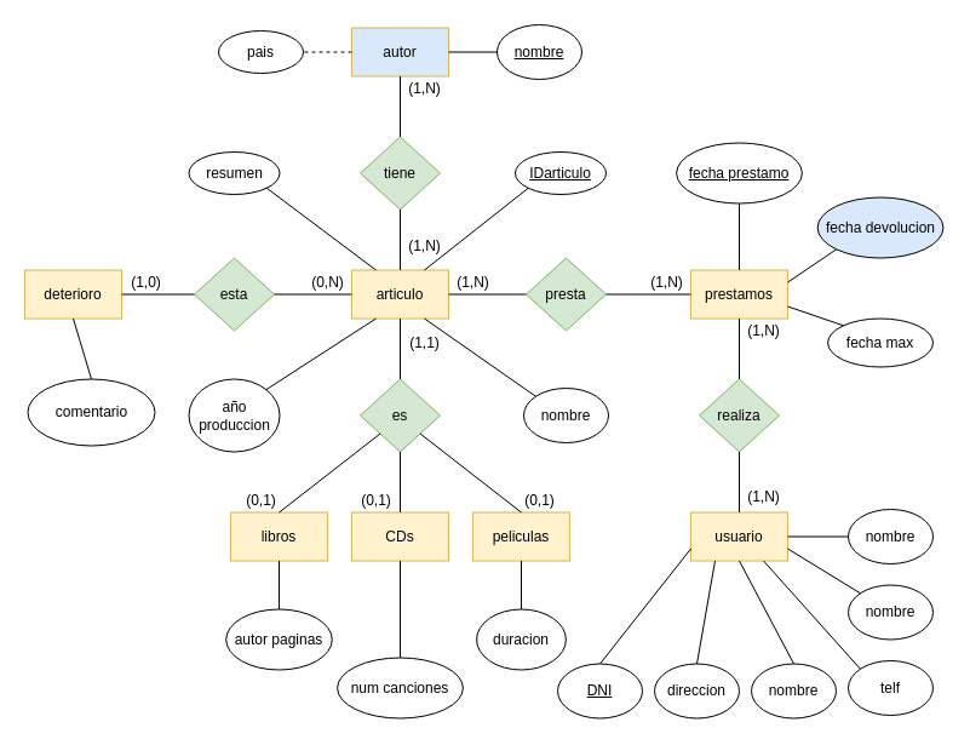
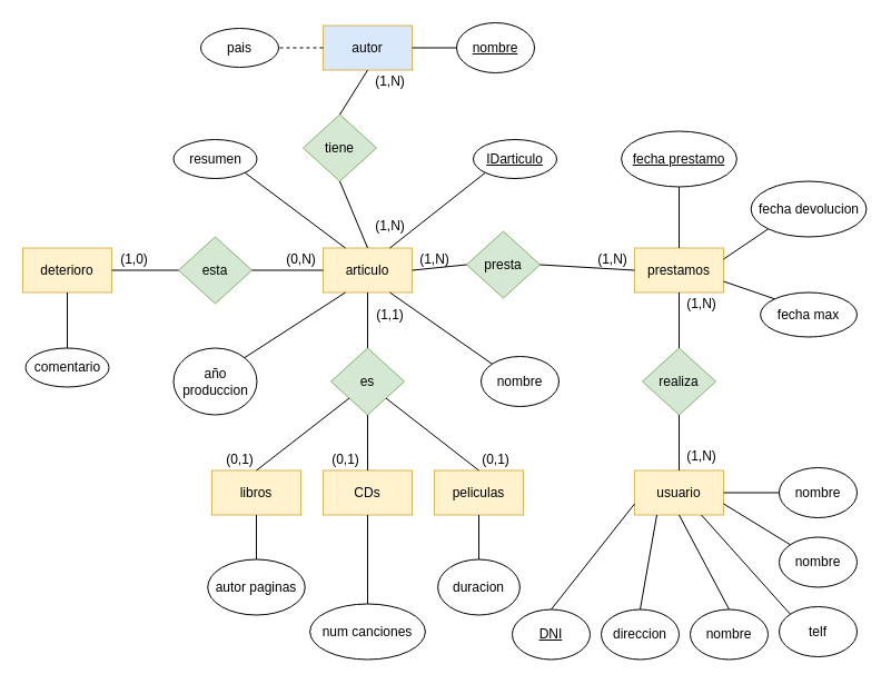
- <mxCell id="13" value="tiene" style="rhombus;whiteSpace=wrap;html=1;fillColor=#d5e8d4;strokeColor=#82b366;" vertex="1" parent="1"><mxGeometry x="297" y="112.5" width="66" height="60" as="geometry" /></mxCell>
+ <mxCell id="13" value="tiene" style="rhombus;whiteSpace=wrap;html=1;fillColor=#d5e8d4;strokeColor=#82b366;" vertex="1" parent="1"><mxGeometry x="272" y="102.5" width="66" height="60" as="geometry" /></mxCell>
- <mxCell id="59" value="fecha devolucion" style="ellipse;whiteSpace=wrap;html=1;fillColor=#dae8fc;" vertex="1" parent="1"><mxGeometry x="674.68" y="162.5" width="103.75" height="50" as="geometry" /></mxCell>
+ <mxCell id="59" value="fecha devolucion" style="ellipse;whiteSpace=wrap;html=1;" vertex="1" parent="1"><mxGeometry x="674.68" y="162.5" width="103.75" height="50" as="geometry" /></mxCell>
- <mxCell id="18" value="presta" style="rhombus;whiteSpace=wrap;html=1;fillColor=#d5e8d4;strokeColor=#82b366;" vertex="1" parent="1"><mxGeometry x="434" y="212.5" width="66" height="60" as="geometry" /></mxCell>
+ <mxCell id="18" value="presta" style="rhombus;whiteSpace=wrap;html=1;fillColor=#d5e8d4;strokeColor=#82b366;" vertex="1" parent="1"><mxGeometry x="419" y="207.5" width="66" height="60" as="geometry" /></mxCell>
- <mxCell id="14" value="comentario" style="ellipse;whiteSpace=wrap;html=1;" vertex="1" parent="1"><mxGeometry x="22.5" y="312.5" width="105" height="55" as="geometry" /></mxCell>
+ <mxCell id="14" value="comentario" style="ellipse;whiteSpace=wrap;html=1;" vertex="1" parent="1"><mxGeometry x="22.5" y="312.5" width="75" height="35" as="geometry" /></mxCell>
